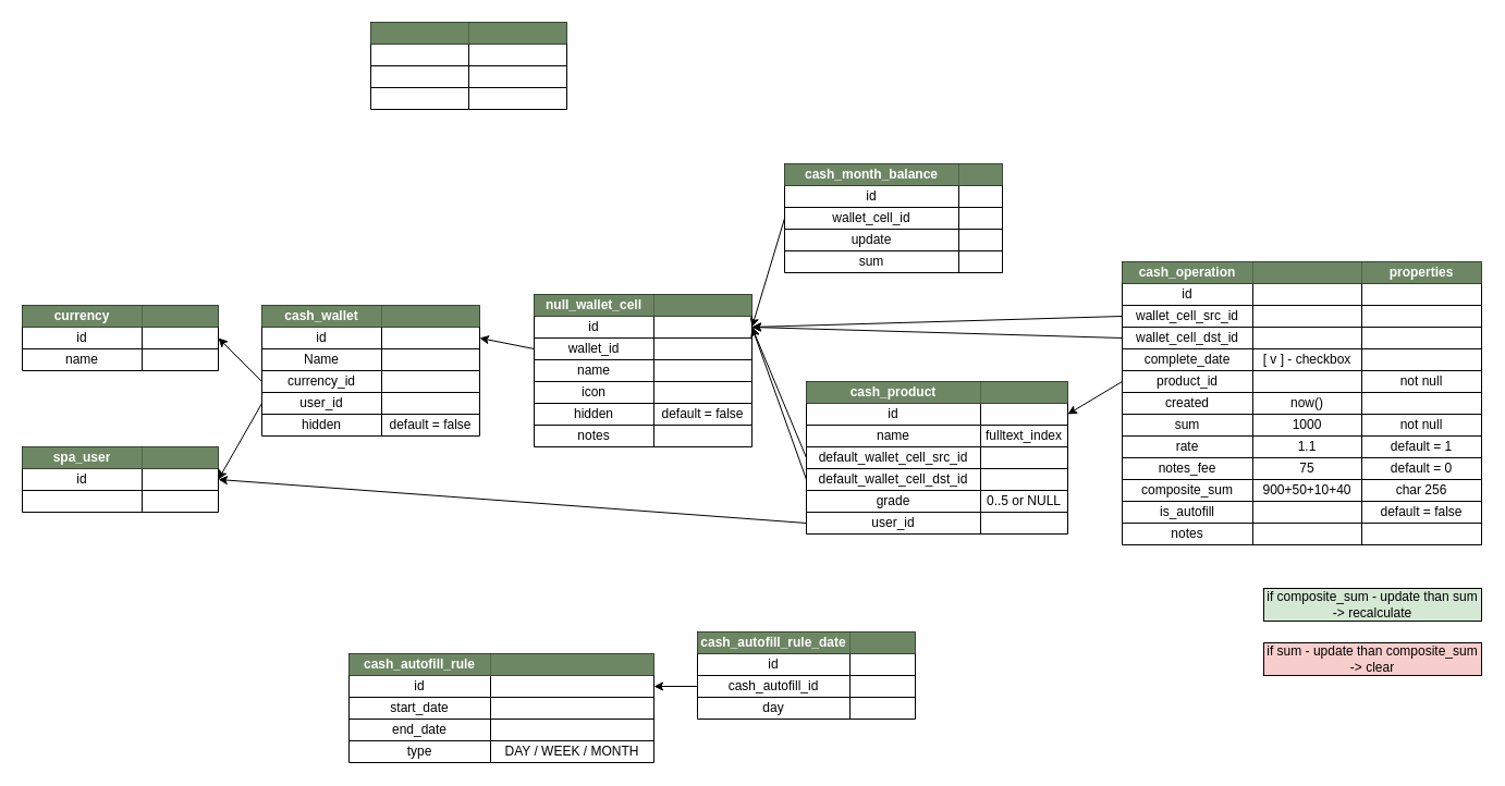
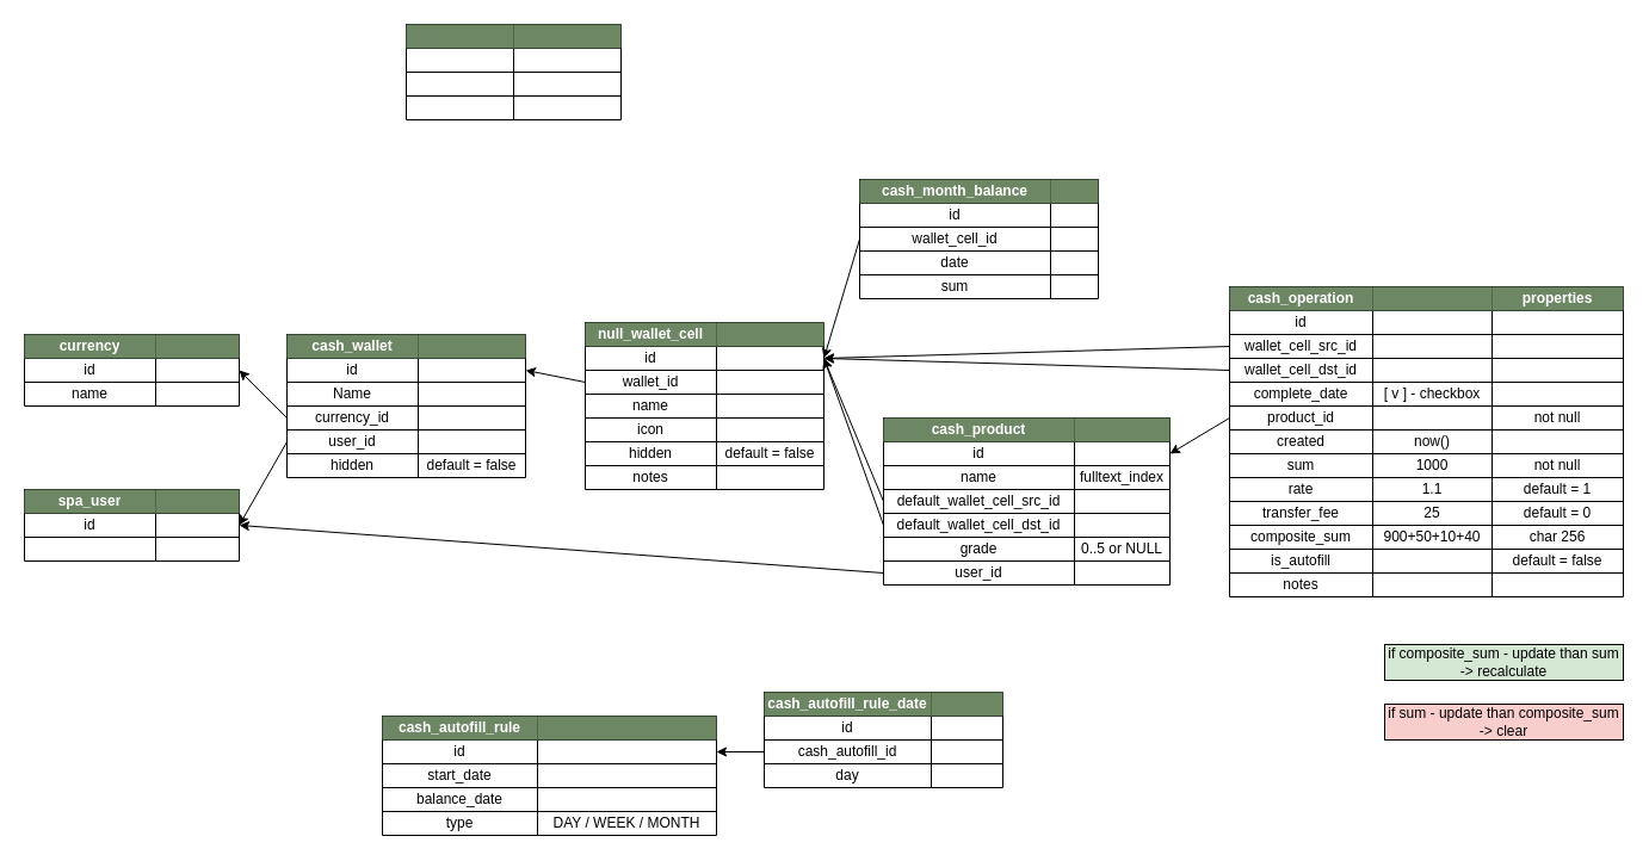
- <mxCell id="102" value="update" style="shape=partialRectangle;html=1;whiteSpace=wrap;connectable=0;strokeColor=inherit;overflow=hidden;fillColor=none;top=0;left=0;bottom=0;right=0;pointerEvents=1;fontSize=12;" parent="101" vertex="1"><mxGeometry width="160" height="20" as="geometry"><mxRectangle width="160" height="20" as="alternateBounds" /></mxGeometry></mxCell>
+ <mxCell id="102" value="date" style="shape=partialRectangle;html=1;whiteSpace=wrap;connectable=0;strokeColor=inherit;overflow=hidden;fillColor=none;top=0;left=0;bottom=0;right=0;pointerEvents=1;fontSize=12;" parent="101" vertex="1"><mxGeometry width="160" height="20" as="geometry"><mxRectangle width="160" height="20" as="alternateBounds" /></mxGeometry></mxCell>
- <mxCell id="72" value="notes_fee" style="shape=partialRectangle;html=1;whiteSpace=wrap;connectable=0;strokeColor=inherit;overflow=hidden;fillColor=none;top=0;left=0;bottom=0;right=0;pointerEvents=1;fontSize=12;" parent="71" vertex="1"><mxGeometry width="120" height="20" as="geometry"><mxRectangle width="120" height="20" as="alternateBounds" /></mxGeometry></mxCell>
+ <mxCell id="72" value="transfer_fee" style="shape=partialRectangle;html=1;whiteSpace=wrap;connectable=0;strokeColor=inherit;overflow=hidden;fillColor=none;top=0;left=0;bottom=0;right=0;pointerEvents=1;fontSize=12;" parent="71" vertex="1"><mxGeometry width="120" height="20" as="geometry"><mxRectangle width="120" height="20" as="alternateBounds" /></mxGeometry></mxCell>
- <mxCell id="73" value="75" style="shape=partialRectangle;html=1;whiteSpace=wrap;connectable=0;strokeColor=inherit;overflow=hidden;fillColor=none;top=0;left=0;bottom=0;right=0;pointerEvents=1;fontSize=12;" parent="71" vertex="1"><mxGeometry x="120" width="100" height="20" as="geometry"><mxRectangle width="100" height="20" as="alternateBounds" /></mxGeometry></mxCell>
+ <mxCell id="73" value="25" style="shape=partialRectangle;html=1;whiteSpace=wrap;connectable=0;strokeColor=inherit;overflow=hidden;fillColor=none;top=0;left=0;bottom=0;right=0;pointerEvents=1;fontSize=12;" parent="71" vertex="1"><mxGeometry x="120" width="100" height="20" as="geometry"><mxRectangle width="100" height="20" as="alternateBounds" /></mxGeometry></mxCell>
- <mxCell id="118" value="end_date" style="shape=partialRectangle;html=1;whiteSpace=wrap;connectable=0;strokeColor=inherit;overflow=hidden;fillColor=none;top=0;left=0;bottom=0;right=0;pointerEvents=1;fontSize=12;" parent="117" vertex="1"><mxGeometry width="130" height="20" as="geometry"><mxRectangle width="130" height="20" as="alternateBounds" /></mxGeometry></mxCell>
+ <mxCell id="118" value="balance_date" style="shape=partialRectangle;html=1;whiteSpace=wrap;connectable=0;strokeColor=inherit;overflow=hidden;fillColor=none;top=0;left=0;bottom=0;right=0;pointerEvents=1;fontSize=12;" parent="117" vertex="1"><mxGeometry width="130" height="20" as="geometry"><mxRectangle width="130" height="20" as="alternateBounds" /></mxGeometry></mxCell>
